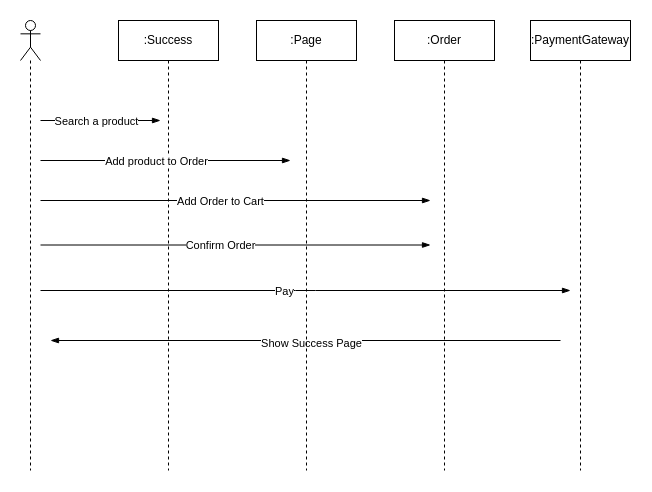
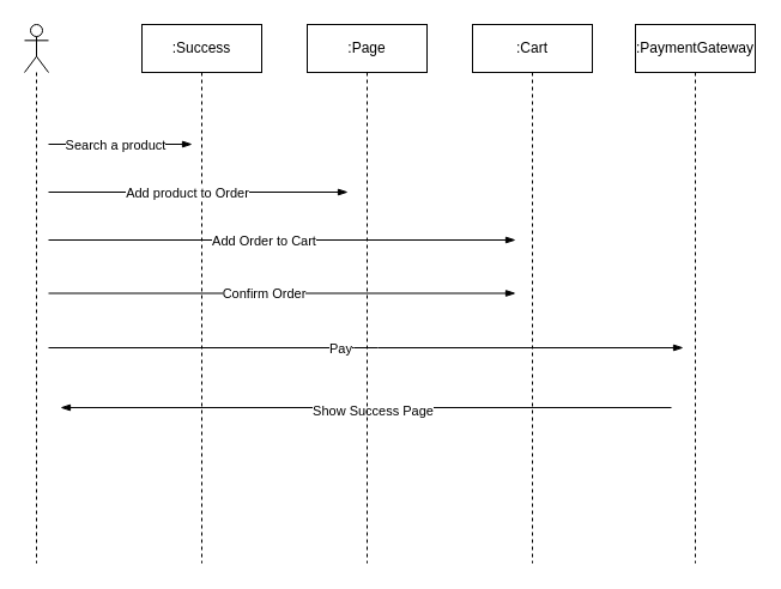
- <mxCell id="3" value=":Order" style="shape=umlLifeline;perimeter=lifelinePerimeter;whiteSpace=wrap;html=1;container=1;collapsible=0;recursiveResize=0;outlineConnect=0;" parent="1" vertex="1"><mxGeometry x="394" y="20" width="100" height="450" as="geometry" /></mxCell>
+ <mxCell id="3" value=":Cart" style="shape=umlLifeline;perimeter=lifelinePerimeter;whiteSpace=wrap;html=1;container=1;collapsible=0;recursiveResize=0;outlineConnect=0;" parent="1" vertex="1"><mxGeometry x="394" y="20" width="100" height="450" as="geometry" /></mxCell>
